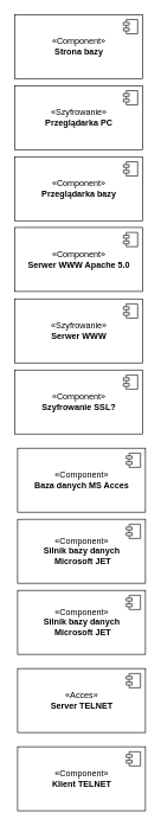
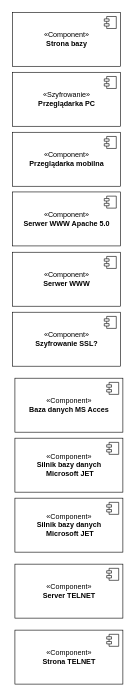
- <mxCell id="6" value="«Component»&lt;br&gt;&lt;b&gt;Przeglądarka bazy&lt;/b&gt;" style="html=1;dropTarget=0;" vertex="1" parent="1"><mxGeometry x="20" y="220" width="180" height="90" as="geometry" /></mxCell>
+ <mxCell id="6" value="«Component»&lt;br&gt;&lt;b&gt;Przeglądarka mobilna&lt;/b&gt;" style="html=1;dropTarget=0;" vertex="1" parent="1"><mxGeometry x="20" y="220" width="180" height="90" as="geometry" /></mxCell>
- <mxCell id="10" value="«Szyfrowanie»&lt;br&gt;&lt;b&gt;Serwer WWW&lt;/b&gt;" style="html=1;dropTarget=0;" vertex="1" parent="1"><mxGeometry x="20" y="420" width="180" height="90" as="geometry" /></mxCell>
+ <mxCell id="10" value="«Component»&lt;br&gt;&lt;b&gt;Serwer WWW&lt;/b&gt;" style="html=1;dropTarget=0;" vertex="1" parent="1"><mxGeometry x="20" y="420" width="180" height="90" as="geometry" /></mxCell>
- <mxCell id="20" value="«Acces»&lt;br&gt;&lt;b&gt;Server TELNET&lt;br&gt;&lt;/b&gt;" style="html=1;dropTarget=0;" vertex="1" parent="1"><mxGeometry x="24" y="940" width="180" height="90" as="geometry" /></mxCell>
+ <mxCell id="20" value="«Component»&lt;br&gt;&lt;b&gt;Server TELNET&lt;br&gt;&lt;/b&gt;" style="html=1;dropTarget=0;" vertex="1" parent="1"><mxGeometry x="24" y="940" width="180" height="90" as="geometry" /></mxCell>
- <mxCell id="22" value="«Component»&lt;br&gt;&lt;b&gt;Klient TELNET&lt;br&gt;&lt;/b&gt;" style="html=1;dropTarget=0;" vertex="1" parent="1"><mxGeometry x="24" y="1050" width="180" height="90" as="geometry" /></mxCell>
+ <mxCell id="22" value="«Component»&lt;br&gt;&lt;b&gt;Strona TELNET&lt;br&gt;&lt;/b&gt;" style="html=1;dropTarget=0;" vertex="1" parent="1"><mxGeometry x="24" y="1050" width="180" height="90" as="geometry" /></mxCell>
